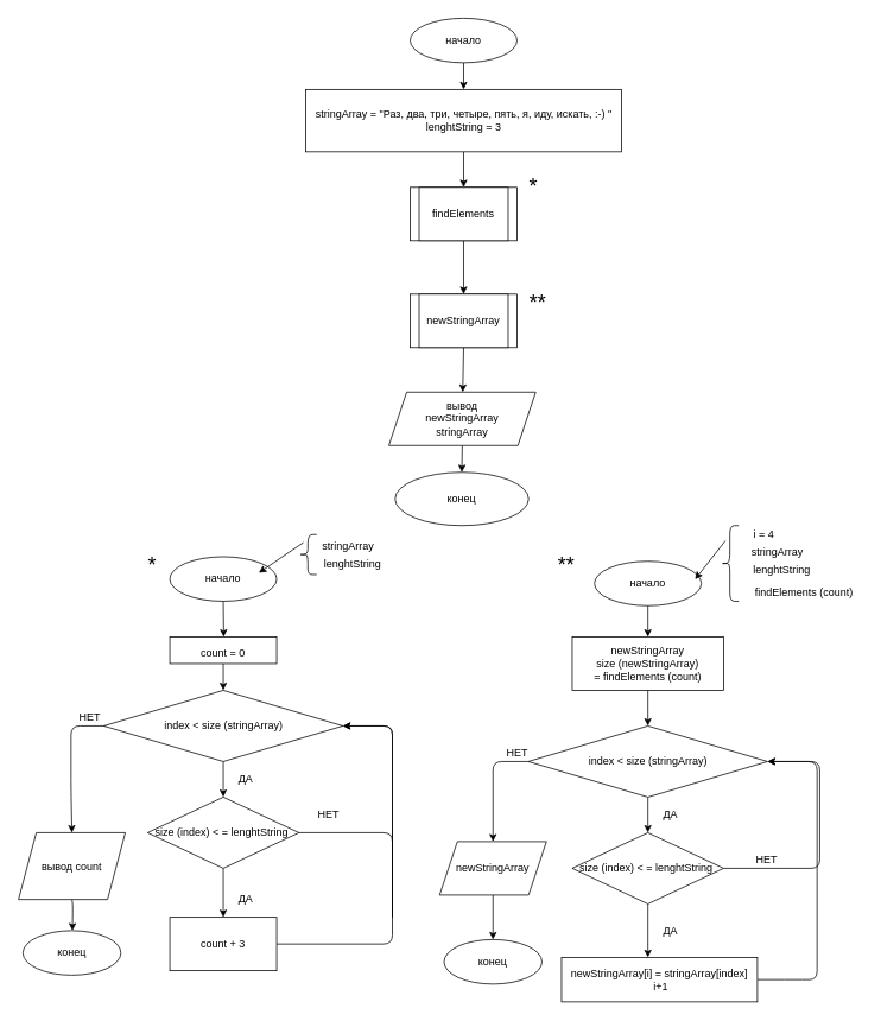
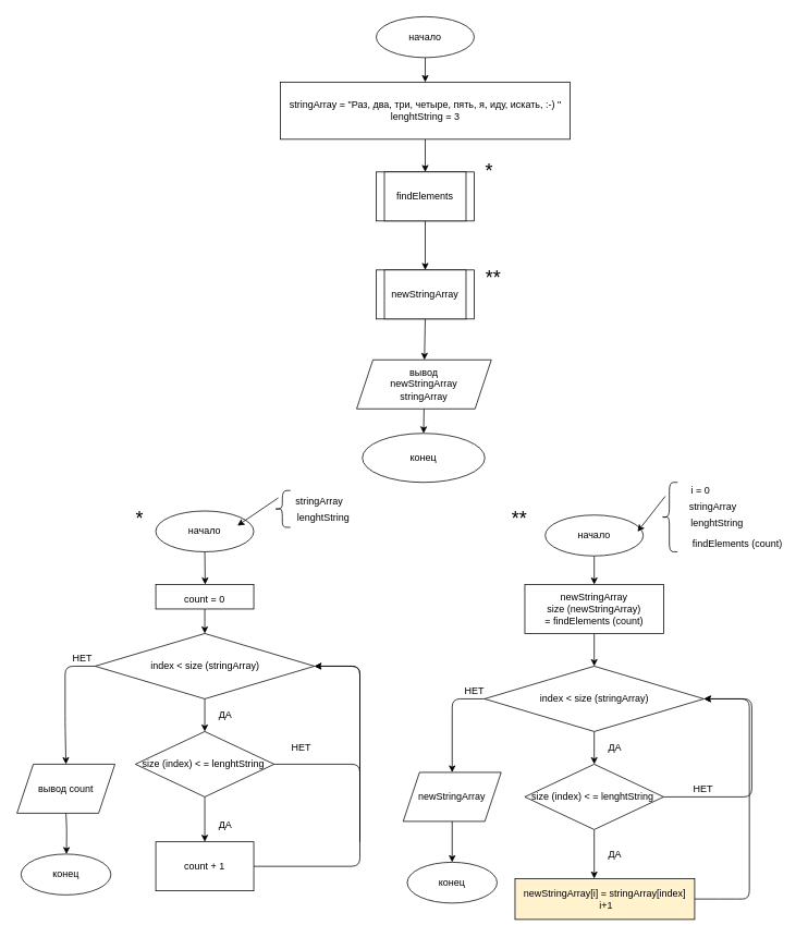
- <mxCell id="55" value="i = 4" style="text;html=1;align=center;verticalAlign=middle;resizable=0;points=[];autosize=1;strokeColor=none;fillColor=none;fontSize=12;" vertex="1" parent="1"><mxGeometry x="837" y="590" width="40" height="20" as="geometry" /></mxCell>
+ <mxCell id="55" value="i = 0" style="text;html=1;align=center;verticalAlign=middle;resizable=0;points=[];autosize=1;strokeColor=none;fillColor=none;fontSize=12;" vertex="1" parent="1"><mxGeometry x="837" y="590" width="40" height="20" as="geometry" /></mxCell>
- <mxCell id="37" value="вывод count" style="shape=parallelogram;perimeter=parallelogramPerimeter;whiteSpace=wrap;html=1;fixedSize=1;fontSize=12;" vertex="1" parent="1"><mxGeometry x="20" y="935" width="120" height="75" as="geometry" /></mxCell>
+ <mxCell id="37" value="вывод count" style="shape=parallelogram;perimeter=parallelogramPerimeter;whiteSpace=wrap;html=1;fixedSize=1;fontSize=12;" vertex="1" parent="1"><mxGeometry x="20" y="935" width="120" height="60" as="geometry" /></mxCell>
- <mxCell id="29" value="count + 3" style="rounded=0;whiteSpace=wrap;html=1;fontSize=12;" vertex="1" parent="1"><mxGeometry x="190" y="1030" width="120" height="60" as="geometry" /></mxCell>
+ <mxCell id="29" value="count + 1" style="rounded=0;whiteSpace=wrap;html=1;fontSize=12;" vertex="1" parent="1"><mxGeometry x="190" y="1030" width="120" height="60" as="geometry" /></mxCell>
- <mxCell id="44" value="newStringArray[i] =&amp;nbsp;&lt;span&gt;stringArray[index]&lt;/span&gt;&lt;br&gt;&amp;nbsp;i+1" style="rounded=0;whiteSpace=wrap;html=1;fontSize=12;" vertex="1" parent="1"><mxGeometry x="630" y="1075" width="220" height="50" as="geometry" /></mxCell>
+ <mxCell id="44" value="newStringArray[i] =&amp;nbsp;&lt;span&gt;stringArray[index]&lt;/span&gt;&lt;br&gt;&amp;nbsp;i+1" style="rounded=0;whiteSpace=wrap;html=1;fontSize=12;fillColor=#fff2cc;" vertex="1" parent="1"><mxGeometry x="630" y="1075" width="220" height="50" as="geometry" /></mxCell>
